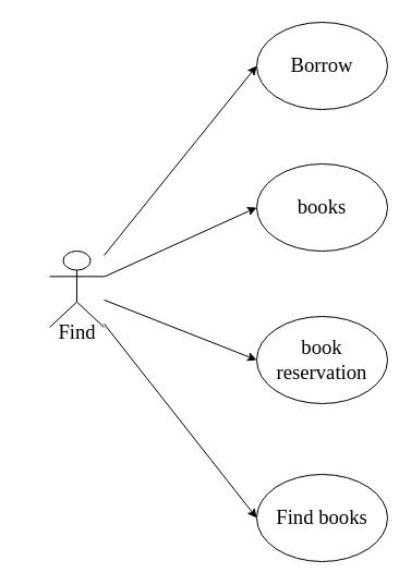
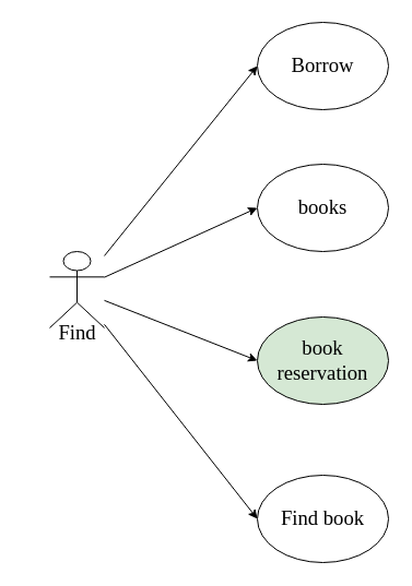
- <mxCell id="10" value="&lt;p class=&quot;MsoNormal&quot;&gt;&lt;span style=&quot;font-size: 14pt&quot;&gt;&lt;font face=&quot;Cordia New&quot;&gt;book reservation&lt;/font&gt;&lt;/span&gt;&lt;/p&gt;" style="ellipse;whiteSpace=wrap;html=1;fontColor=#000000;" vertex="1" parent="1"><mxGeometry x="235" y="290" width="120" height="80" as="geometry" /></mxCell>
+ <mxCell id="10" value="&lt;p class=&quot;MsoNormal&quot;&gt;&lt;span style=&quot;font-size: 14pt&quot;&gt;&lt;font face=&quot;Cordia New&quot;&gt;book reservation&lt;/font&gt;&lt;/span&gt;&lt;/p&gt;" style="ellipse;whiteSpace=wrap;html=1;fontColor=#000000;fillColor=#d5e8d4;" vertex="1" parent="1"><mxGeometry x="235" y="290" width="120" height="80" as="geometry" /></mxCell>
- <mxCell id="11" value="&lt;p class=&quot;MsoNormal&quot;&gt;&lt;span style=&quot;font-size: 14pt&quot;&gt;&lt;font face=&quot;Cordia New&quot;&gt;Find books&lt;/font&gt;&lt;/span&gt;&lt;/p&gt;" style="ellipse;whiteSpace=wrap;html=1;fontColor=#000000;" vertex="1" parent="1"><mxGeometry x="235" y="435" width="120" height="80" as="geometry" /></mxCell>
+ <mxCell id="11" value="&lt;p class=&quot;MsoNormal&quot;&gt;&lt;span style=&quot;font-size: 14pt&quot;&gt;&lt;font face=&quot;Cordia New&quot;&gt;Find book&lt;/font&gt;&lt;/span&gt;&lt;/p&gt;" style="ellipse;whiteSpace=wrap;html=1;fontColor=#000000;" vertex="1" parent="1"><mxGeometry x="235" y="435" width="120" height="80" as="geometry" /></mxCell>
